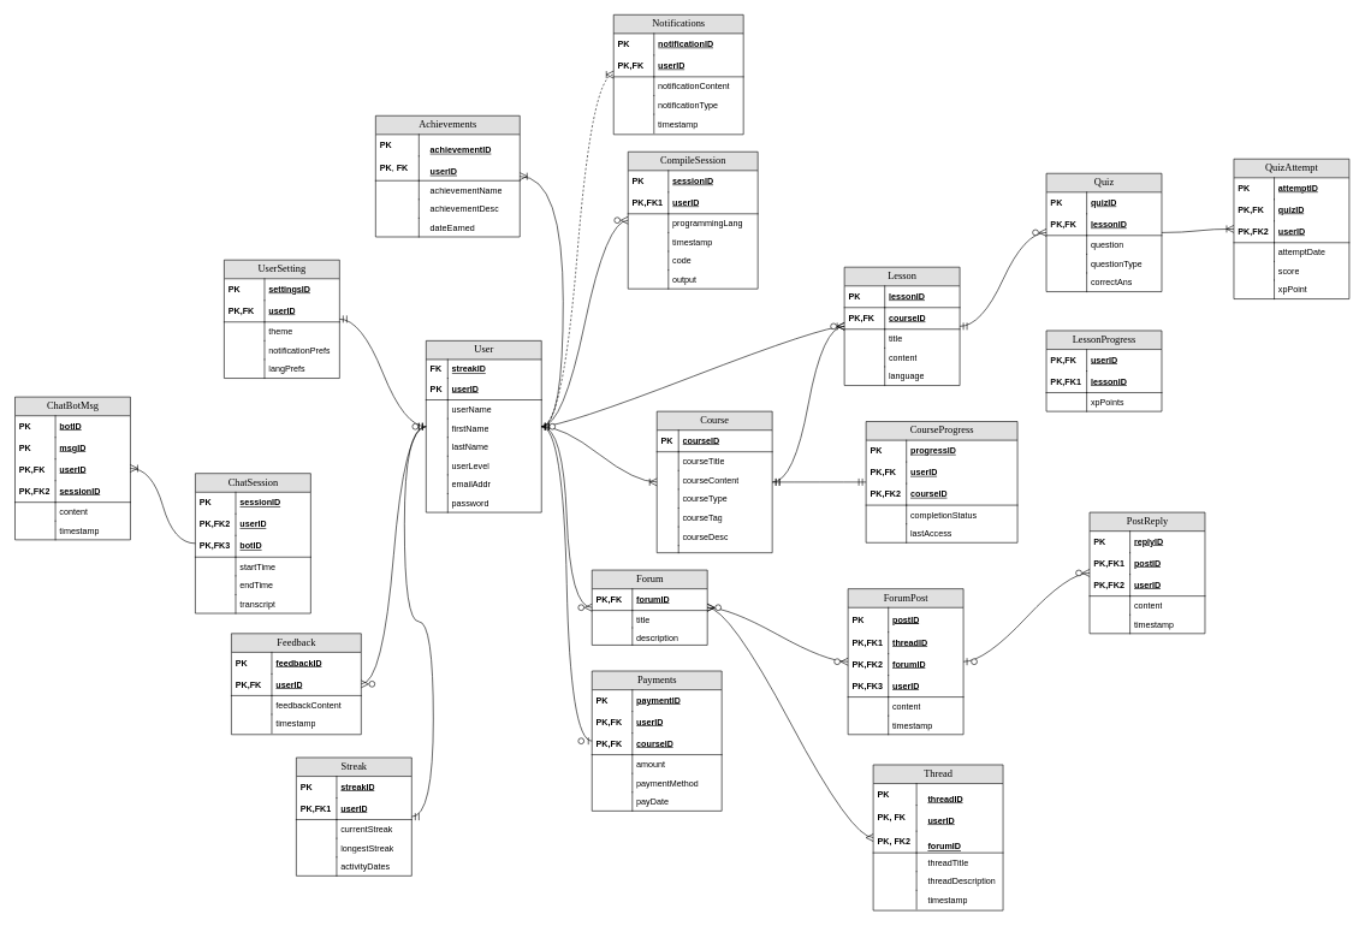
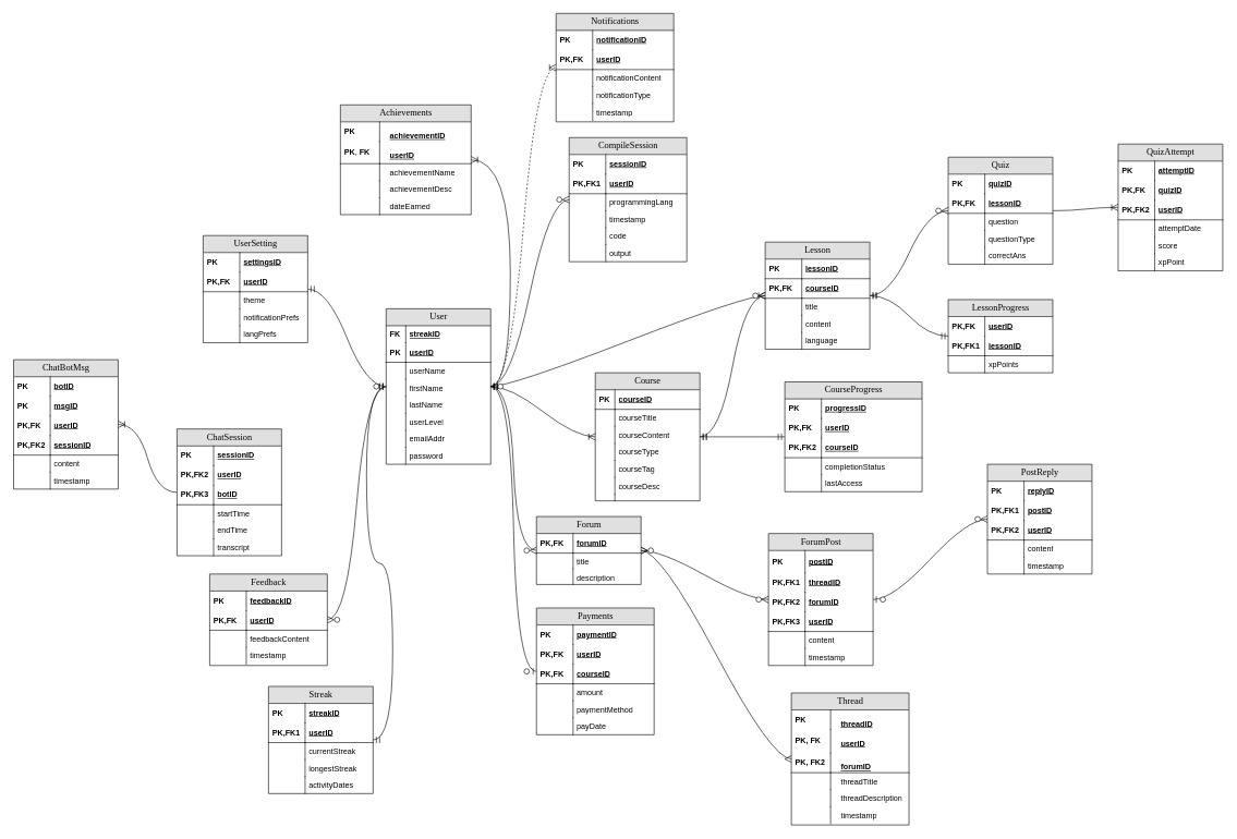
+ <mxCell id="243" value="" style="edgeStyle=entityRelationEdgeStyle;fontSize=12;html=1;endArrow=ERmandOne;startArrow=ERmandOne;rounded=0;startSize=8;endSize=8;curved=1;" edge="1" parent="1" source="168" target="65"><mxGeometry width="100" height="100" relative="1" as="geometry"><mxPoint x="1550" y="640" as="sourcePoint" /><mxPoint x="1650" y="540" as="targetPoint" /><Array as="points"><mxPoint x="1370" y="610" /></Array></mxGeometry></mxCell>
